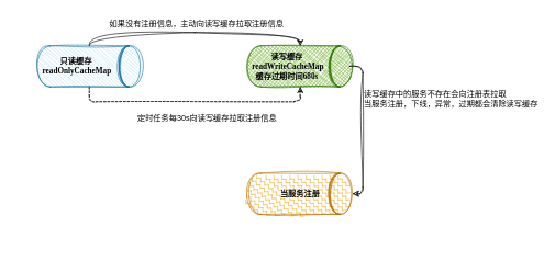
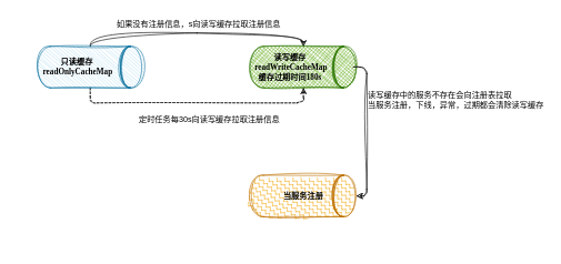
- <mxCell id="11" value="如果没有注册信息，主动向读写缓存拉取注册信息" style="text;html=1;strokeColor=none;fillColor=none;align=center;verticalAlign=middle;whiteSpace=wrap;rounded=0;" vertex="1" parent="1"><mxGeometry x="150" y="20" width="296.25" height="30" as="geometry" /></mxCell>
+ <mxCell id="11" value="如果没有注册信息，s向读写缓存拉取注册信息" style="text;html=1;strokeColor=none;fillColor=none;align=center;verticalAlign=middle;whiteSpace=wrap;rounded=0;" vertex="1" parent="1"><mxGeometry x="150" y="20" width="296.25" height="30" as="geometry" /></mxCell>
- <mxCell id="8" value="&lt;font face=&quot;Comic Sans MS&quot;&gt;&lt;b&gt;读写缓存&lt;br&gt;&amp;nbsp;readWriteCacheMap&lt;br&gt;缓存过期时间680s&lt;br&gt;&lt;/b&gt;&lt;/font&gt;" style="text;html=1;strokeColor=none;fillColor=none;align=center;verticalAlign=middle;whiteSpace=wrap;rounded=0;" vertex="1" parent="1"><mxGeometry x="340" y="85" width="190" height="30" as="geometry" /></mxCell>
+ <mxCell id="8" value="&lt;font face=&quot;Comic Sans MS&quot;&gt;&lt;b&gt;读写缓存&lt;br&gt;&amp;nbsp;readWriteCacheMap&lt;br&gt;缓存过期时间180s&lt;br&gt;&lt;/b&gt;&lt;/font&gt;" style="text;html=1;strokeColor=none;fillColor=none;align=center;verticalAlign=middle;whiteSpace=wrap;rounded=0;" vertex="1" parent="1"><mxGeometry x="340" y="85" width="190" height="30" as="geometry" /></mxCell>
